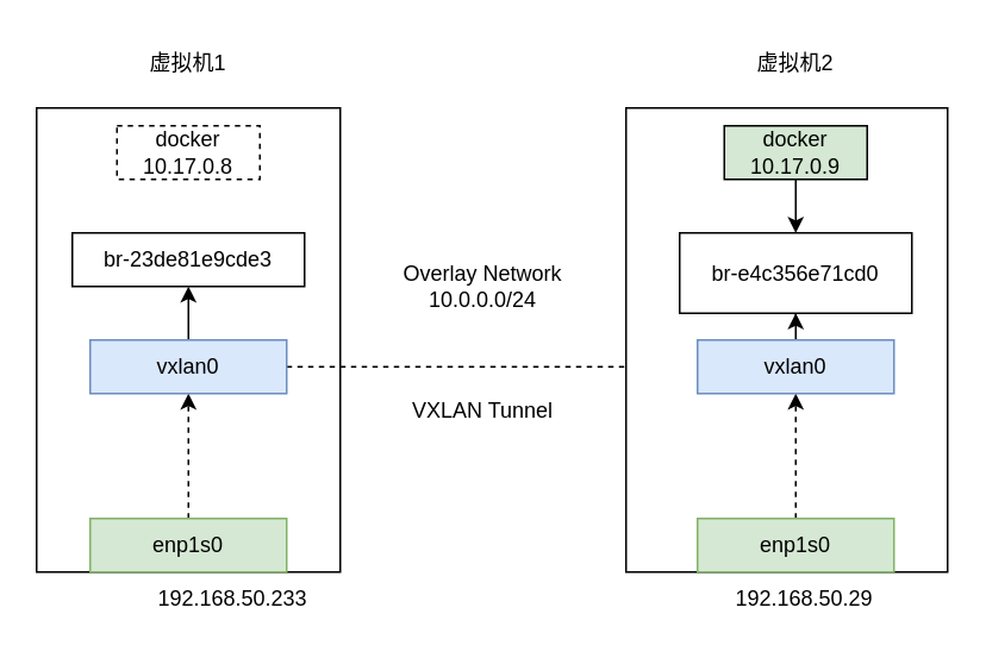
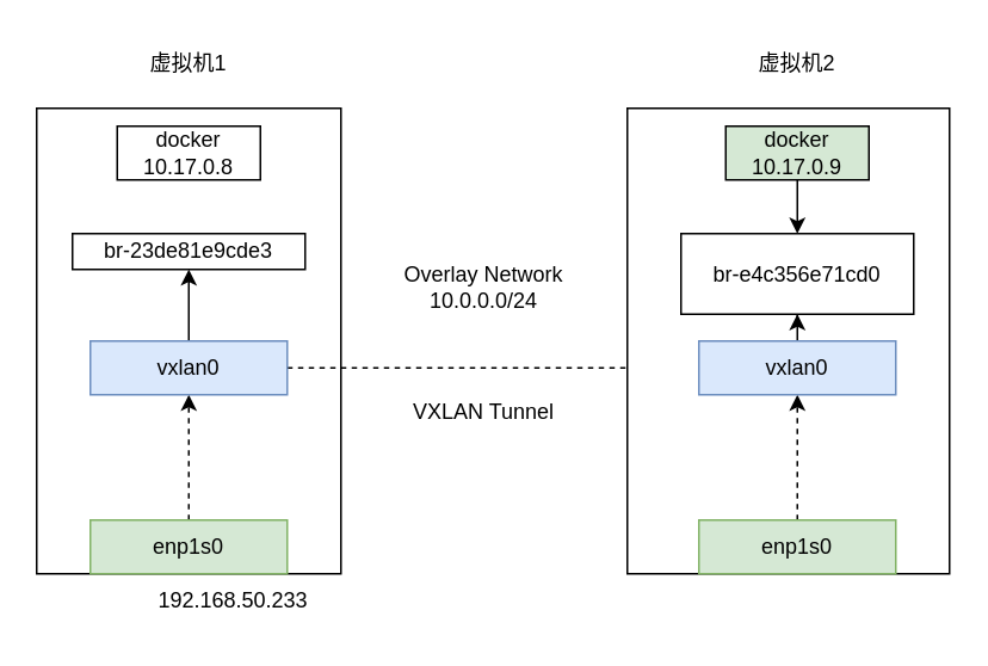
- <mxCell id="21" value="docker&lt;br&gt;10.17.0.8" style="rounded=0;whiteSpace=wrap;html=1;dashed=1;" vertex="1" parent="1"><mxGeometry x="65" y="70" width="80" height="30" as="geometry" /></mxCell>
+ <mxCell id="21" value="docker&lt;br&gt;10.17.0.8" style="rounded=0;whiteSpace=wrap;html=1;" vertex="1" parent="1"><mxGeometry x="65" y="70" width="80" height="30" as="geometry" /></mxCell>
- <mxCell id="19" value="br-23de81e9cde3" style="rounded=0;whiteSpace=wrap;html=1;" vertex="1" parent="1"><mxGeometry x="40" y="130" width="130" height="30" as="geometry" /></mxCell>
+ <mxCell id="19" value="br-23de81e9cde3" style="rounded=0;whiteSpace=wrap;html=1;" vertex="1" parent="1"><mxGeometry x="40" y="130" width="130" height="20" as="geometry" /></mxCell>
- <mxCell id="16" value="192.168.50.29" style="text;html=1;strokeColor=none;fillColor=none;align=center;verticalAlign=middle;whiteSpace=wrap;rounded=0;" parent="1" vertex="1"><mxGeometry x="420" y="320" width="60" height="30" as="geometry" /></mxCell>
